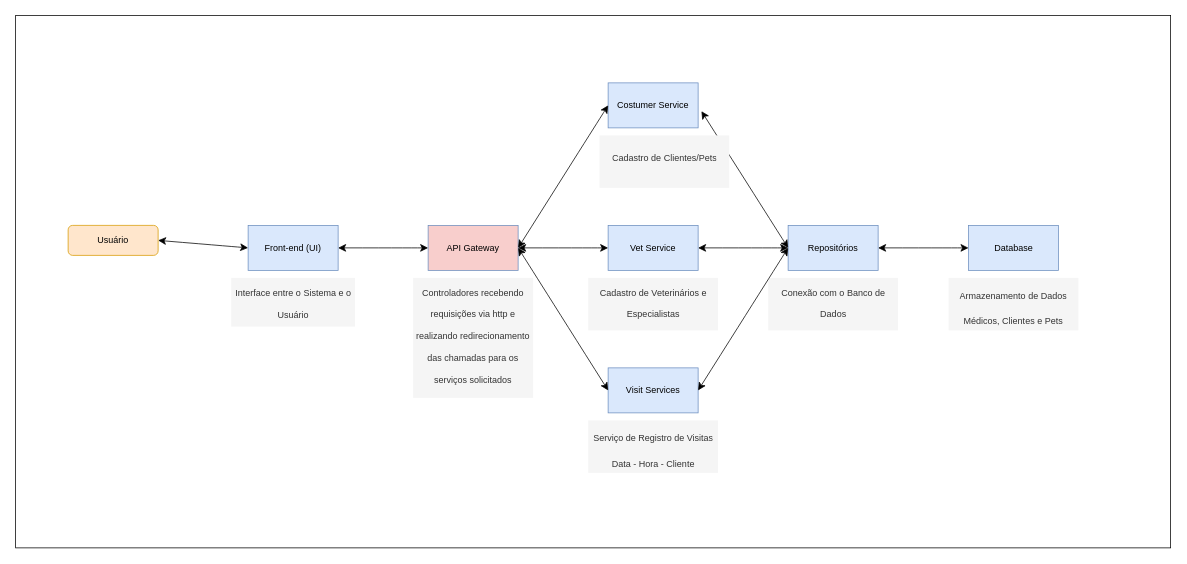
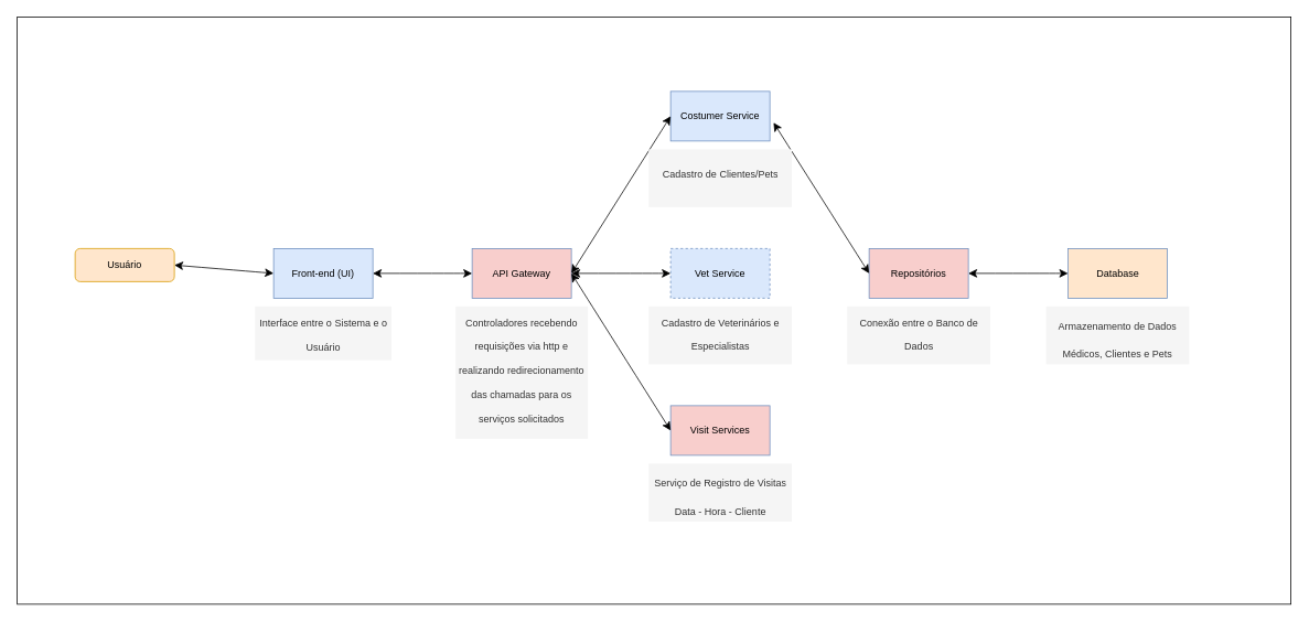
- <mxCell id="23" value="&lt;h1 style=&quot;margin-top: 0px; margin-bottom: 16.08px;&quot;&gt;&lt;span style=&quot;font-size: 12px; font-weight: 400;&quot;&gt;Cadastro de Clientes/Pets&lt;/span&gt;&lt;/h1&gt;" style="text;html=1;whiteSpace=wrap;overflow=hidden;rounded=0;spacing=2;verticalAlign=middle;textDirection=ltr;align=center;fillColor=#f5f5f5;fontColor=#333333;strokeColor=none;" vertex="1" parent="1"><mxGeometry x="798.5" y="180" width="173" height="70" as="geometry" /></mxCell>
+ <mxCell id="23" value="&lt;h1 style=&quot;margin-top: 0px; margin-bottom: 16.08px;&quot;&gt;&lt;span style=&quot;font-size: 12px; font-weight: 400;&quot;&gt;Cadastro de Clientes/Pets&lt;/span&gt;&lt;/h1&gt;" style="text;html=1;whiteSpace=wrap;overflow=hidden;rounded=0;spacing=2;verticalAlign=middle;textDirection=ltr;align=center;fillColor=#f5f5f5;fontColor=#333333;strokeColor=none;" vertex="1" parent="1"><mxGeometry x="783.5" y="180" width="173" height="70" as="geometry" /></mxCell>
- <mxCell id="5" value="Vet Service" style="rounded=0;whiteSpace=wrap;html=1;fillColor=#dae8fc;strokeColor=#6c8ebf;" vertex="1" parent="1"><mxGeometry x="810" y="300" width="120" height="60" as="geometry" /></mxCell>
+ <mxCell id="5" value="Vet Service" style="rounded=0;whiteSpace=wrap;html=1;fillColor=#dae8fc;strokeColor=#6c8ebf;dashed=1;" vertex="1" parent="1"><mxGeometry x="810" y="300" width="120" height="60" as="geometry" /></mxCell>
- <mxCell id="15" value="" style="endArrow=classic;startArrow=classic;html=1;rounded=0;fontSize=12;startSize=8;endSize=8;curved=1;entryX=1;entryY=0.5;entryDx=0;entryDy=0;exitX=0;exitY=0.5;exitDx=0;exitDy=0;" edge="1" parent="1" source="8" target="5"><mxGeometry width="50" height="50" relative="1" as="geometry"><mxPoint x="249" y="660" as="sourcePoint" /><mxPoint x="299" y="610" as="targetPoint" /></mxGeometry></mxCell>
- <mxCell id="8" value="Repositórios" style="rounded=0;whiteSpace=wrap;html=1;fillColor=#dae8fc;strokeColor=#6c8ebf;" vertex="1" parent="1"><mxGeometry x="1050" y="300" width="120" height="60" as="geometry" /></mxCell>
+ <mxCell id="8" value="Repositórios" style="rounded=0;whiteSpace=wrap;html=1;fillColor=#f8cecc;strokeColor=#6c8ebf;" vertex="1" parent="1"><mxGeometry x="1050" y="300" width="120" height="60" as="geometry" /></mxCell>
- <mxCell id="9" value="Database" style="rounded=0;whiteSpace=wrap;html=1;fillColor=#dae8fc;strokeColor=#6c8ebf;" vertex="1" parent="1"><mxGeometry x="1290.5" y="300" width="120" height="60" as="geometry" /></mxCell>
+ <mxCell id="9" value="Database" style="rounded=0;whiteSpace=wrap;html=1;fillColor=#ffe6cc;strokeColor=#6c8ebf;" vertex="1" parent="1"><mxGeometry x="1290.5" y="300" width="120" height="60" as="geometry" /></mxCell>
- <mxCell id="24" value="&lt;h1 style=&quot;margin-top: 0px; margin-bottom: 16.08px;&quot;&gt;&lt;span style=&quot;font-size: 12px; font-weight: 400;&quot;&gt;Conexão com o Banco de Dados&lt;/span&gt;&lt;/h1&gt;" style="text;html=1;whiteSpace=wrap;overflow=hidden;rounded=0;spacing=2;verticalAlign=middle;textDirection=ltr;align=center;fillColor=#f5f5f5;fontColor=#333333;strokeColor=none;" vertex="1" parent="1"><mxGeometry x="1023.5" y="370" width="173" height="70" as="geometry" /></mxCell>
+ <mxCell id="24" value="&lt;h1 style=&quot;margin-top: 0px; margin-bottom: 16.08px;&quot;&gt;&lt;span style=&quot;font-size: 12px; font-weight: 400;&quot;&gt;Conexão entre o Banco de Dados&lt;/span&gt;&lt;/h1&gt;" style="text;html=1;whiteSpace=wrap;overflow=hidden;rounded=0;spacing=2;verticalAlign=middle;textDirection=ltr;align=center;fillColor=#f5f5f5;fontColor=#333333;strokeColor=none;" vertex="1" parent="1"><mxGeometry x="1023.5" y="370" width="173" height="70" as="geometry" /></mxCell>
- <mxCell id="26" value="" style="endArrow=classic;startArrow=classic;html=1;rounded=0;fontSize=12;startSize=8;endSize=8;curved=1;entryX=1;entryY=0.5;entryDx=0;entryDy=0;exitX=0;exitY=0.5;exitDx=0;exitDy=0;" edge="1" parent="1" source="8" target="7"><mxGeometry width="50" height="50" relative="1" as="geometry"><mxPoint x="579" y="610" as="sourcePoint" /><mxPoint x="629" y="560" as="targetPoint" /></mxGeometry></mxCell>
- <mxCell id="7" value="Visit Services" style="rounded=0;whiteSpace=wrap;html=1;fillColor=#dae8fc;strokeColor=#6c8ebf;" vertex="1" parent="1"><mxGeometry x="810" y="490" width="120" height="60" as="geometry" /></mxCell>
+ <mxCell id="7" value="Visit Services" style="rounded=0;whiteSpace=wrap;html=1;fillColor=#f8cecc;strokeColor=#6c8ebf;" vertex="1" parent="1"><mxGeometry x="810" y="490" width="120" height="60" as="geometry" /></mxCell>
